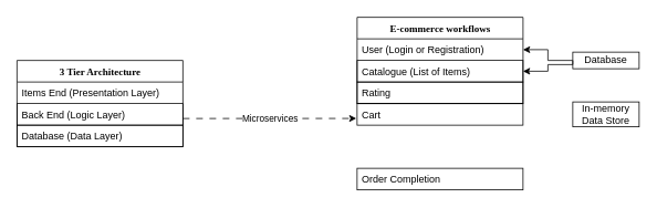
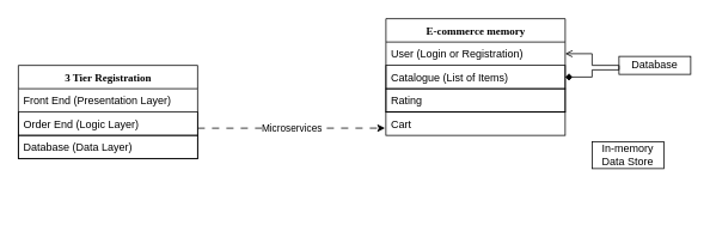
- <mxCell id="7" value="E-commerce workflows " style="swimlane;html=1;fontStyle=1;align=center;verticalAlign=top;childLayout=stackLayout;horizontal=1;startSize=26;horizontalStack=0;resizeParent=1;resizeLast=0;collapsible=1;marginBottom=0;swimlaneFillColor=#ffffff;rounded=0;shadow=0;comic=0;labelBackgroundColor=none;strokeWidth=1;fillColor=none;fontFamily=Verdana;fontSize=12" vertex="1" parent="6"><mxGeometry width="200" height="104" as="geometry" /></mxCell>
+ <mxCell id="7" value="E-commerce memory " style="swimlane;html=1;fontStyle=1;align=center;verticalAlign=top;childLayout=stackLayout;horizontal=1;startSize=26;horizontalStack=0;resizeParent=1;resizeLast=0;collapsible=1;marginBottom=0;swimlaneFillColor=#ffffff;rounded=0;shadow=0;comic=0;labelBackgroundColor=none;strokeWidth=1;fillColor=none;fontFamily=Verdana;fontSize=12" vertex="1" parent="6"><mxGeometry width="200" height="104" as="geometry" /></mxCell>
- <mxCell id="15" style="edgeStyle=orthogonalEdgeStyle;rounded=0;orthogonalLoop=1;jettySize=auto;html=1;exitX=0;exitY=0.5;exitDx=0;exitDy=0;entryX=1;entryY=0.5;entryDx=0;entryDy=0;" edge="1" parent="1" source="16" target="8"><mxGeometry relative="1" as="geometry" /></mxCell>
+ <mxCell id="15" style="edgeStyle=orthogonalEdgeStyle;rounded=0;orthogonalLoop=1;jettySize=auto;html=1;exitX=0;exitY=0.5;exitDx=0;exitDy=0;entryX=1;entryY=0.5;entryDx=0;entryDy=0;endArrow=open;" edge="1" parent="1" source="16" target="8"><mxGeometry relative="1" as="geometry" /></mxCell>
- <mxCell id="18" style="edgeStyle=orthogonalEdgeStyle;rounded=0;orthogonalLoop=1;jettySize=auto;html=1;exitX=0;exitY=0.5;exitDx=0;exitDy=0;entryX=1;entryY=0.5;entryDx=0;entryDy=0;" edge="1" parent="1" source="16" target="9"><mxGeometry relative="1" as="geometry"><mxPoint x="700" y="87" as="sourcePoint" /><mxPoint x="640" y="69" as="targetPoint" /><Array as="points"><mxPoint x="660" y="77" /><mxPoint x="660" y="85" /></Array></mxGeometry></mxCell>
+ <mxCell id="18" style="edgeStyle=orthogonalEdgeStyle;rounded=0;orthogonalLoop=1;jettySize=auto;html=1;exitX=0;exitY=0.5;exitDx=0;exitDy=0;entryX=1;entryY=0.5;entryDx=0;entryDy=0;endArrow=diamond;" edge="1" parent="1" source="16" target="9"><mxGeometry relative="1" as="geometry"><mxPoint x="700" y="87" as="sourcePoint" /><mxPoint x="640" y="69" as="targetPoint" /><Array as="points"><mxPoint x="660" y="77" /><mxPoint x="660" y="85" /></Array></mxGeometry></mxCell>
- <mxCell id="2" value="3 Tier Architecture" style="swimlane;html=1;fontStyle=1;align=center;verticalAlign=top;childLayout=stackLayout;horizontal=1;startSize=26;horizontalStack=0;resizeParent=1;resizeLast=0;collapsible=1;marginBottom=0;swimlaneFillColor=#ffffff;rounded=0;shadow=0;comic=0;labelBackgroundColor=none;strokeWidth=1;fillColor=none;fontFamily=Verdana;fontSize=12" parent="1" vertex="1"><mxGeometry x="20" y="72" width="200" height="104" as="geometry" /></mxCell>
+ <mxCell id="2" value="3 Tier Registration" style="swimlane;html=1;fontStyle=1;align=center;verticalAlign=top;childLayout=stackLayout;horizontal=1;startSize=26;horizontalStack=0;resizeParent=1;resizeLast=0;collapsible=1;marginBottom=0;swimlaneFillColor=#ffffff;rounded=0;shadow=0;comic=0;labelBackgroundColor=none;strokeWidth=1;fillColor=none;fontFamily=Verdana;fontSize=12" parent="1" vertex="1"><mxGeometry x="20" y="72" width="200" height="104" as="geometry" /></mxCell>
- <mxCell id="3" value="Items End (Presentation Layer) &lt;span style=&quot;white-space: pre;&quot;&gt;&#09;&lt;/span&gt;" style="text;html=1;strokeColor=none;fillColor=none;align=left;verticalAlign=top;spacingLeft=4;spacingRight=4;whiteSpace=wrap;overflow=hidden;rotatable=0;points=[[0,0.5],[1,0.5]];portConstraint=eastwest;" parent="2" vertex="1"><mxGeometry y="26" width="200" height="26" as="geometry" /></mxCell>
+ <mxCell id="3" value="Front End (Presentation Layer) &lt;span style=&quot;white-space: pre;&quot;&gt;&#09;&lt;/span&gt;" style="text;html=1;strokeColor=none;fillColor=none;align=left;verticalAlign=top;spacingLeft=4;spacingRight=4;whiteSpace=wrap;overflow=hidden;rotatable=0;points=[[0,0.5],[1,0.5]];portConstraint=eastwest;" parent="2" vertex="1"><mxGeometry y="26" width="200" height="26" as="geometry" /></mxCell>
- <mxCell id="17" value="In-memory Data Store" style="rounded=0;whiteSpace=wrap;html=1;" vertex="1" parent="1"><mxGeometry x="690" y="122" width="80" height="30" as="geometry" /></mxCell>
+ <mxCell id="17" value="In-memory Data Store" style="rounded=0;whiteSpace=wrap;html=1;" vertex="1" parent="1"><mxGeometry x="660" y="157" width="80" height="30" as="geometry" /></mxCell>
- <mxCell id="4" value="Back End (Logic Layer)&lt;span style=&quot;white-space: pre;&quot;&gt;&#09;&lt;/span&gt;&lt;span style=&quot;white-space: pre;&quot;&gt;&#09;&lt;/span&gt;" style="text;html=1;strokeColor=default;fillColor=none;align=left;verticalAlign=top;spacingLeft=4;spacingRight=4;whiteSpace=wrap;overflow=hidden;rotatable=0;points=[[0,0.5],[1,0.5]];portConstraint=eastwest;" parent="2" vertex="1"><mxGeometry y="52" width="200" height="26" as="geometry" /></mxCell>
+ <mxCell id="4" value="Order End (Logic Layer)&lt;span style=&quot;white-space: pre;&quot;&gt;&#09;&lt;/span&gt;&lt;span style=&quot;white-space: pre;&quot;&gt;&#09;&lt;/span&gt;" style="text;html=1;strokeColor=default;fillColor=none;align=left;verticalAlign=top;spacingLeft=4;spacingRight=4;whiteSpace=wrap;overflow=hidden;rotatable=0;points=[[0,0.5],[1,0.5]];portConstraint=eastwest;" parent="2" vertex="1"><mxGeometry y="52" width="200" height="26" as="geometry" /></mxCell>
- <mxCell id="12" value="Order Completion" style="text;html=1;strokeColor=default;fillColor=none;align=left;verticalAlign=top;spacingLeft=4;spacingRight=4;whiteSpace=wrap;overflow=hidden;rotatable=0;points=[[0,0.5],[1,0.5]];portConstraint=eastwest;" vertex="1" parent="6"><mxGeometry y="182" width="200" height="26" as="geometry" /></mxCell>
